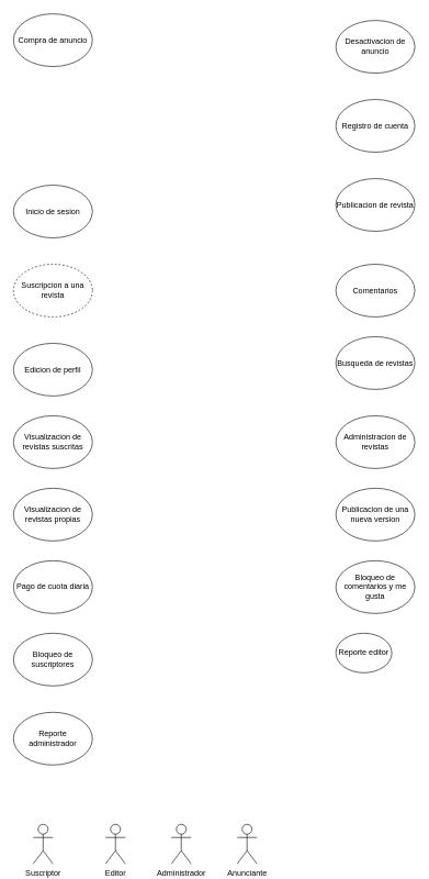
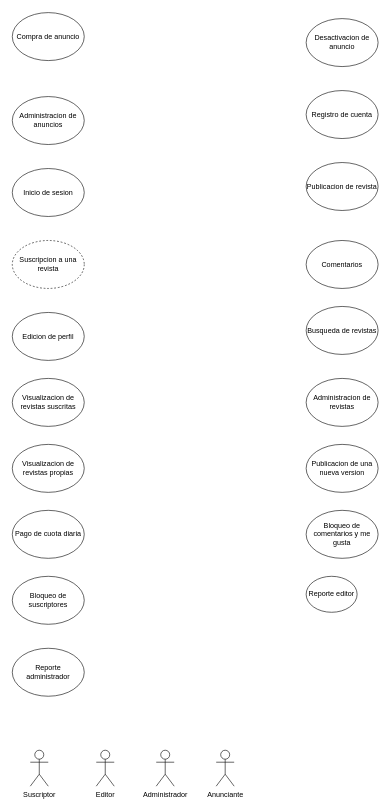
+ <mxCell id="4" value="Administracion de anuncios" style="ellipse;whiteSpace=wrap;html=1;" vertex="1" parent="1"><mxGeometry x="20" y="160" width="120" height="80" as="geometry" /></mxCell>
